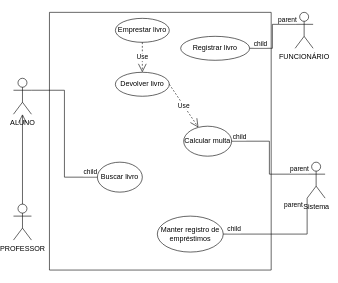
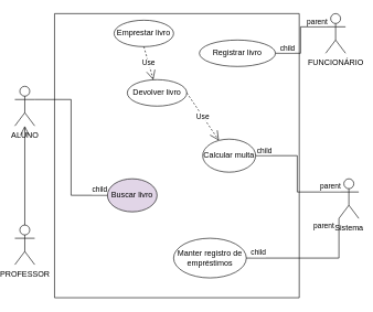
- <mxCell id="11" value="Emprestar livro" style="ellipse;whiteSpace=wrap;html=1;" vertex="1" parent="1"><mxGeometry x="190" y="30" width="90" height="40" as="geometry" /></mxCell>
+ <mxCell id="11" value="Emprestar livro" style="ellipse;whiteSpace=wrap;html=1;" vertex="1" parent="1"><mxGeometry x="170" y="30" width="90" height="40" as="geometry" /></mxCell>
- <mxCell id="24" value="Buscar livro" style="ellipse;whiteSpace=wrap;html=1;" vertex="1" parent="1"><mxGeometry x="160" y="270" width="75" height="50" as="geometry" /></mxCell>
+ <mxCell id="24" value="Buscar livro" style="ellipse;whiteSpace=wrap;html=1;fillColor=#e1d5e7;" vertex="1" parent="1"><mxGeometry x="160" y="270" width="75" height="50" as="geometry" /></mxCell>
